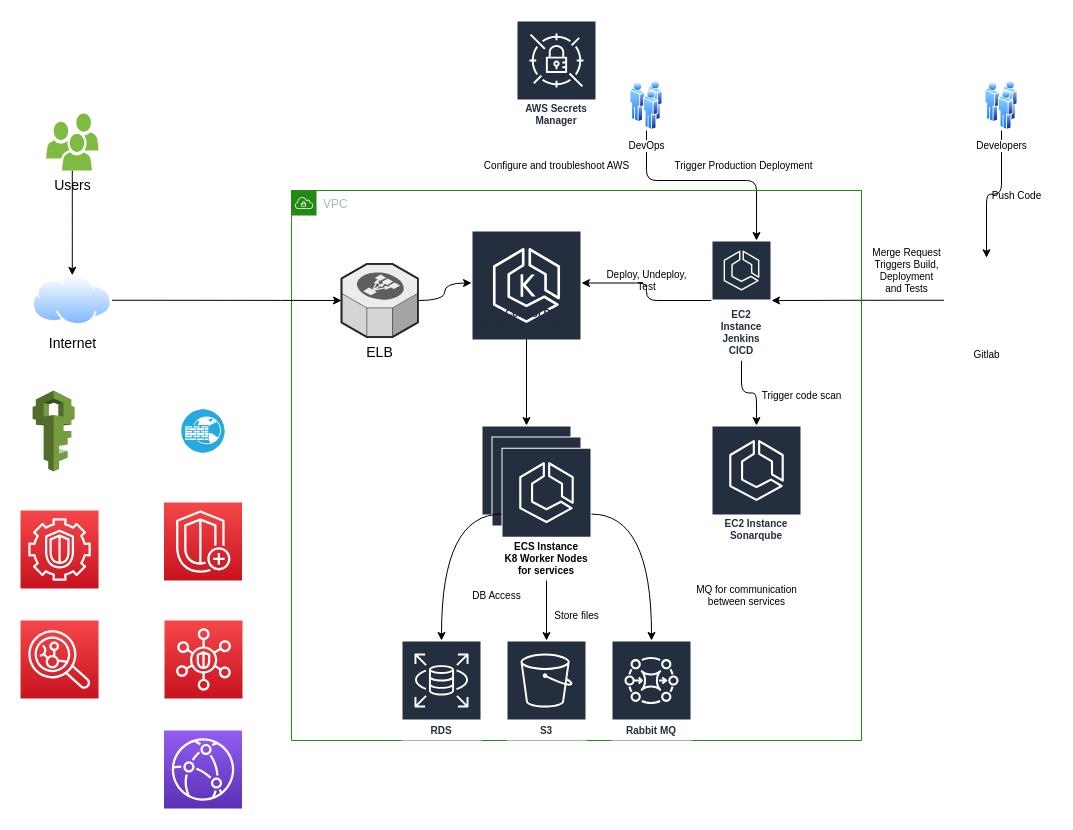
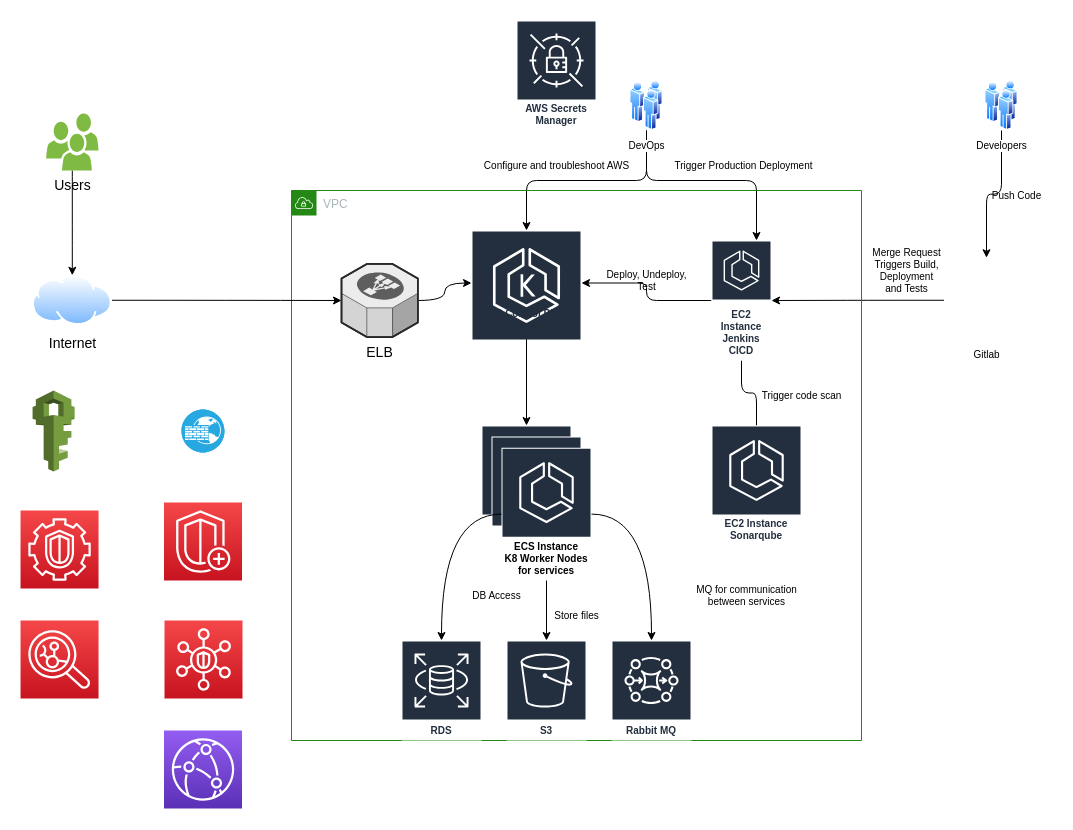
+ <mxCell id="4" style="edgeStyle=orthogonalEdgeStyle;orthogonalLoop=1;jettySize=auto;html=1;exitX=0.5;exitY=1;exitDx=0;exitDy=0;fontSize=10;" parent="1" source="6" target="18" edge="1"><mxGeometry relative="1" as="geometry" /></mxCell>
- <mxCell id="19" style="edgeStyle=orthogonalEdgeStyle;orthogonalLoop=1;jettySize=auto;html=1;fontSize=10;" parent="1" source="21" target="22" edge="1"><mxGeometry relative="1" as="geometry" /></mxCell>
+ <mxCell id="19" style="edgeStyle=orthogonalEdgeStyle;orthogonalLoop=1;jettySize=auto;html=1;fontSize=10;endArrow=none;" parent="1" source="21" target="22" edge="1"><mxGeometry relative="1" as="geometry" /></mxCell>
